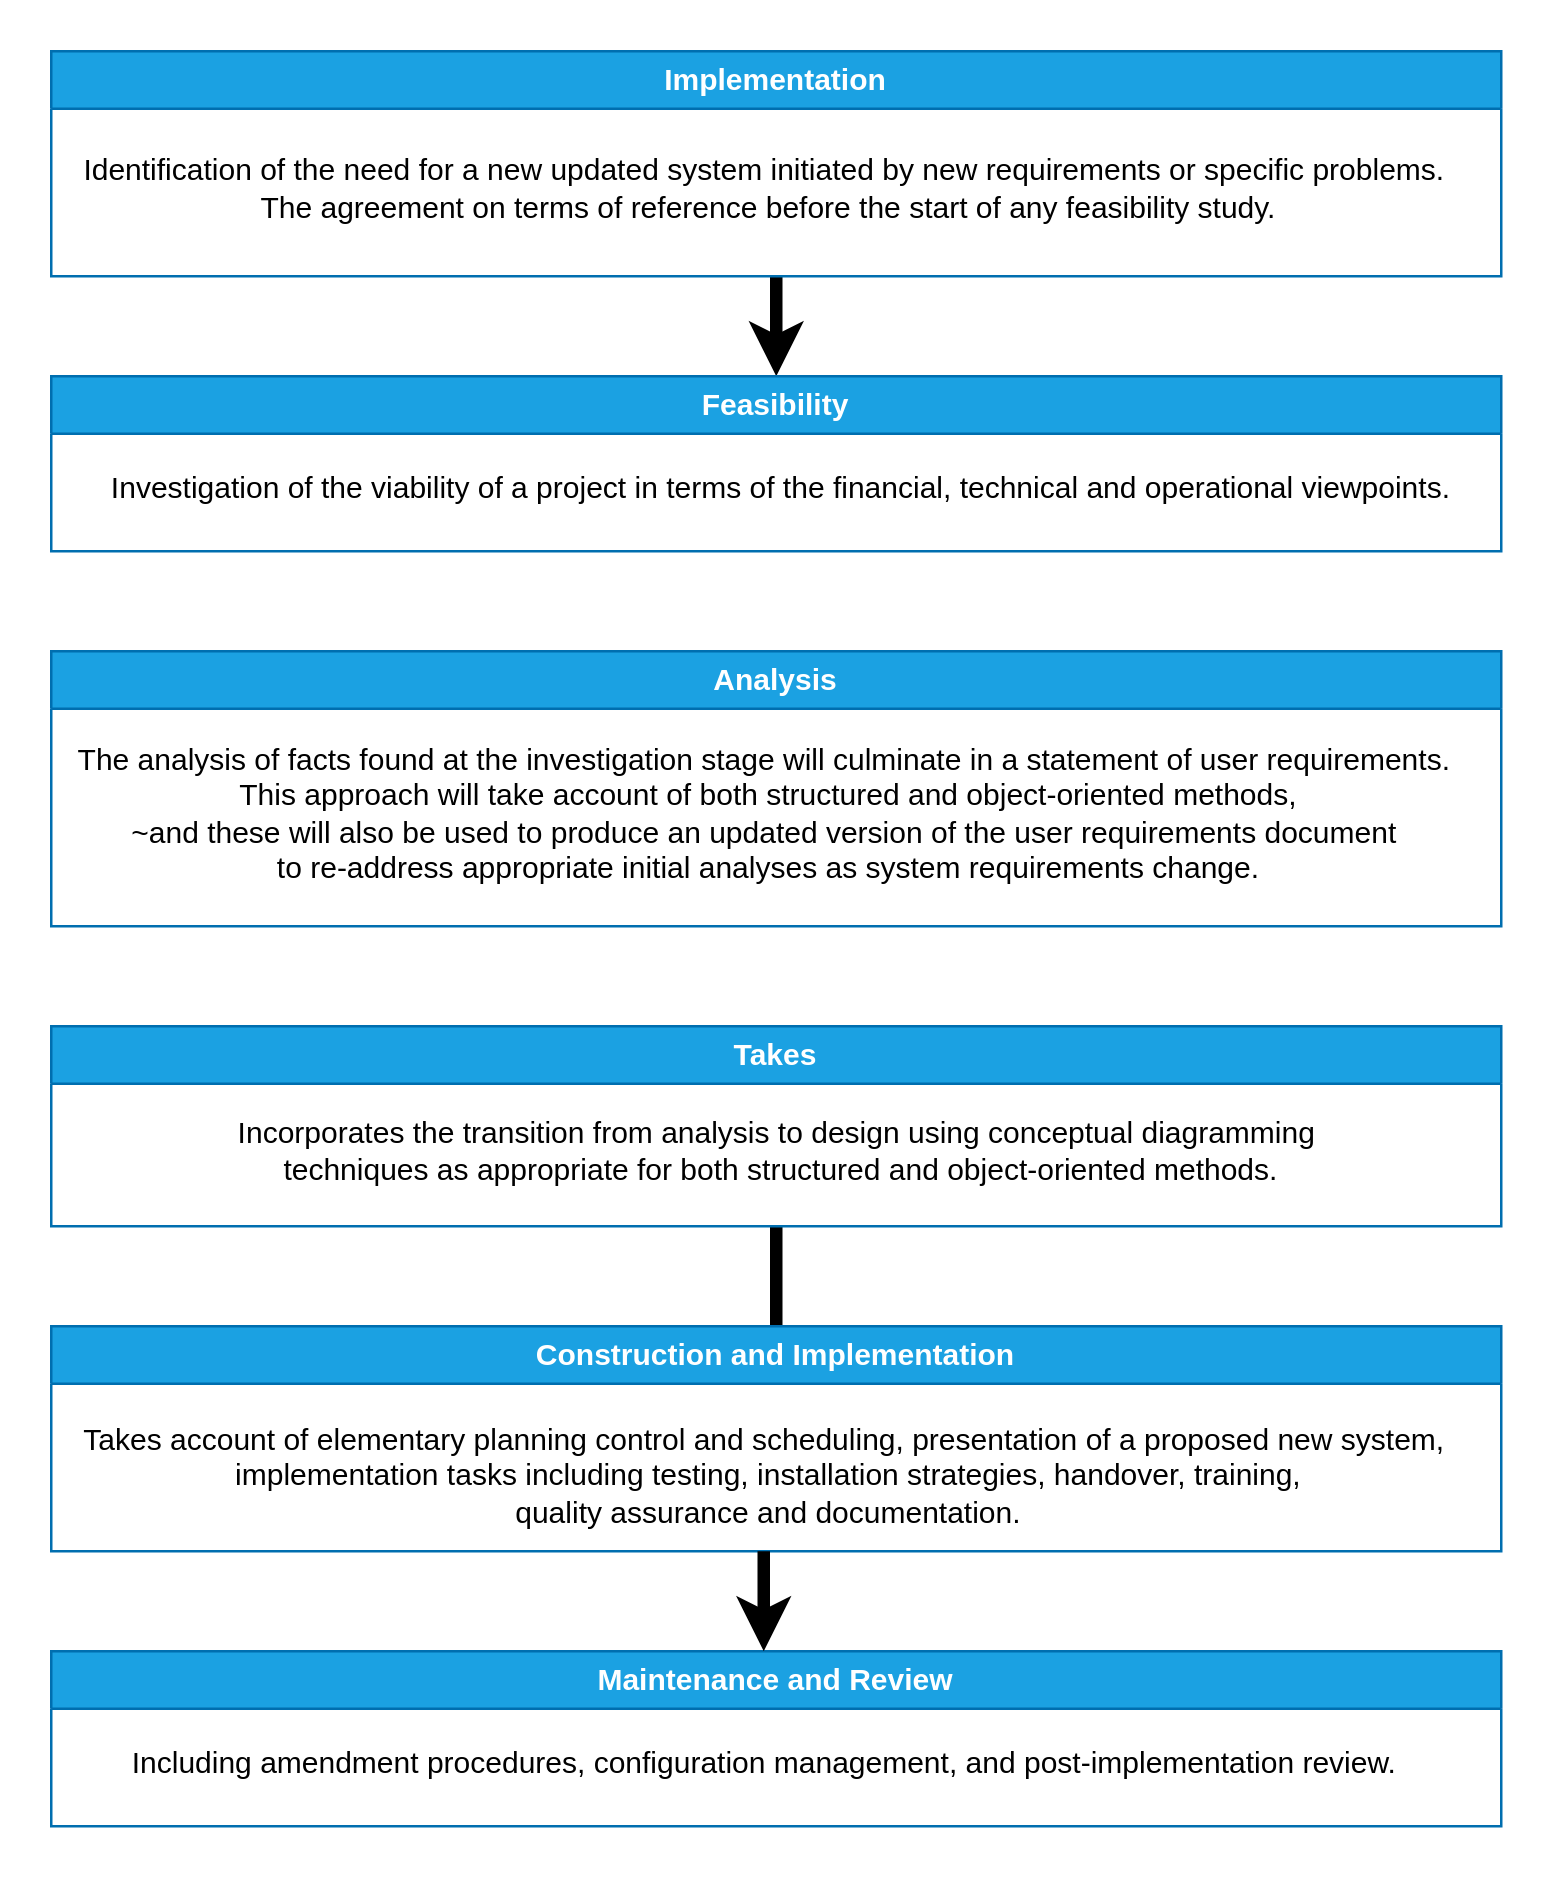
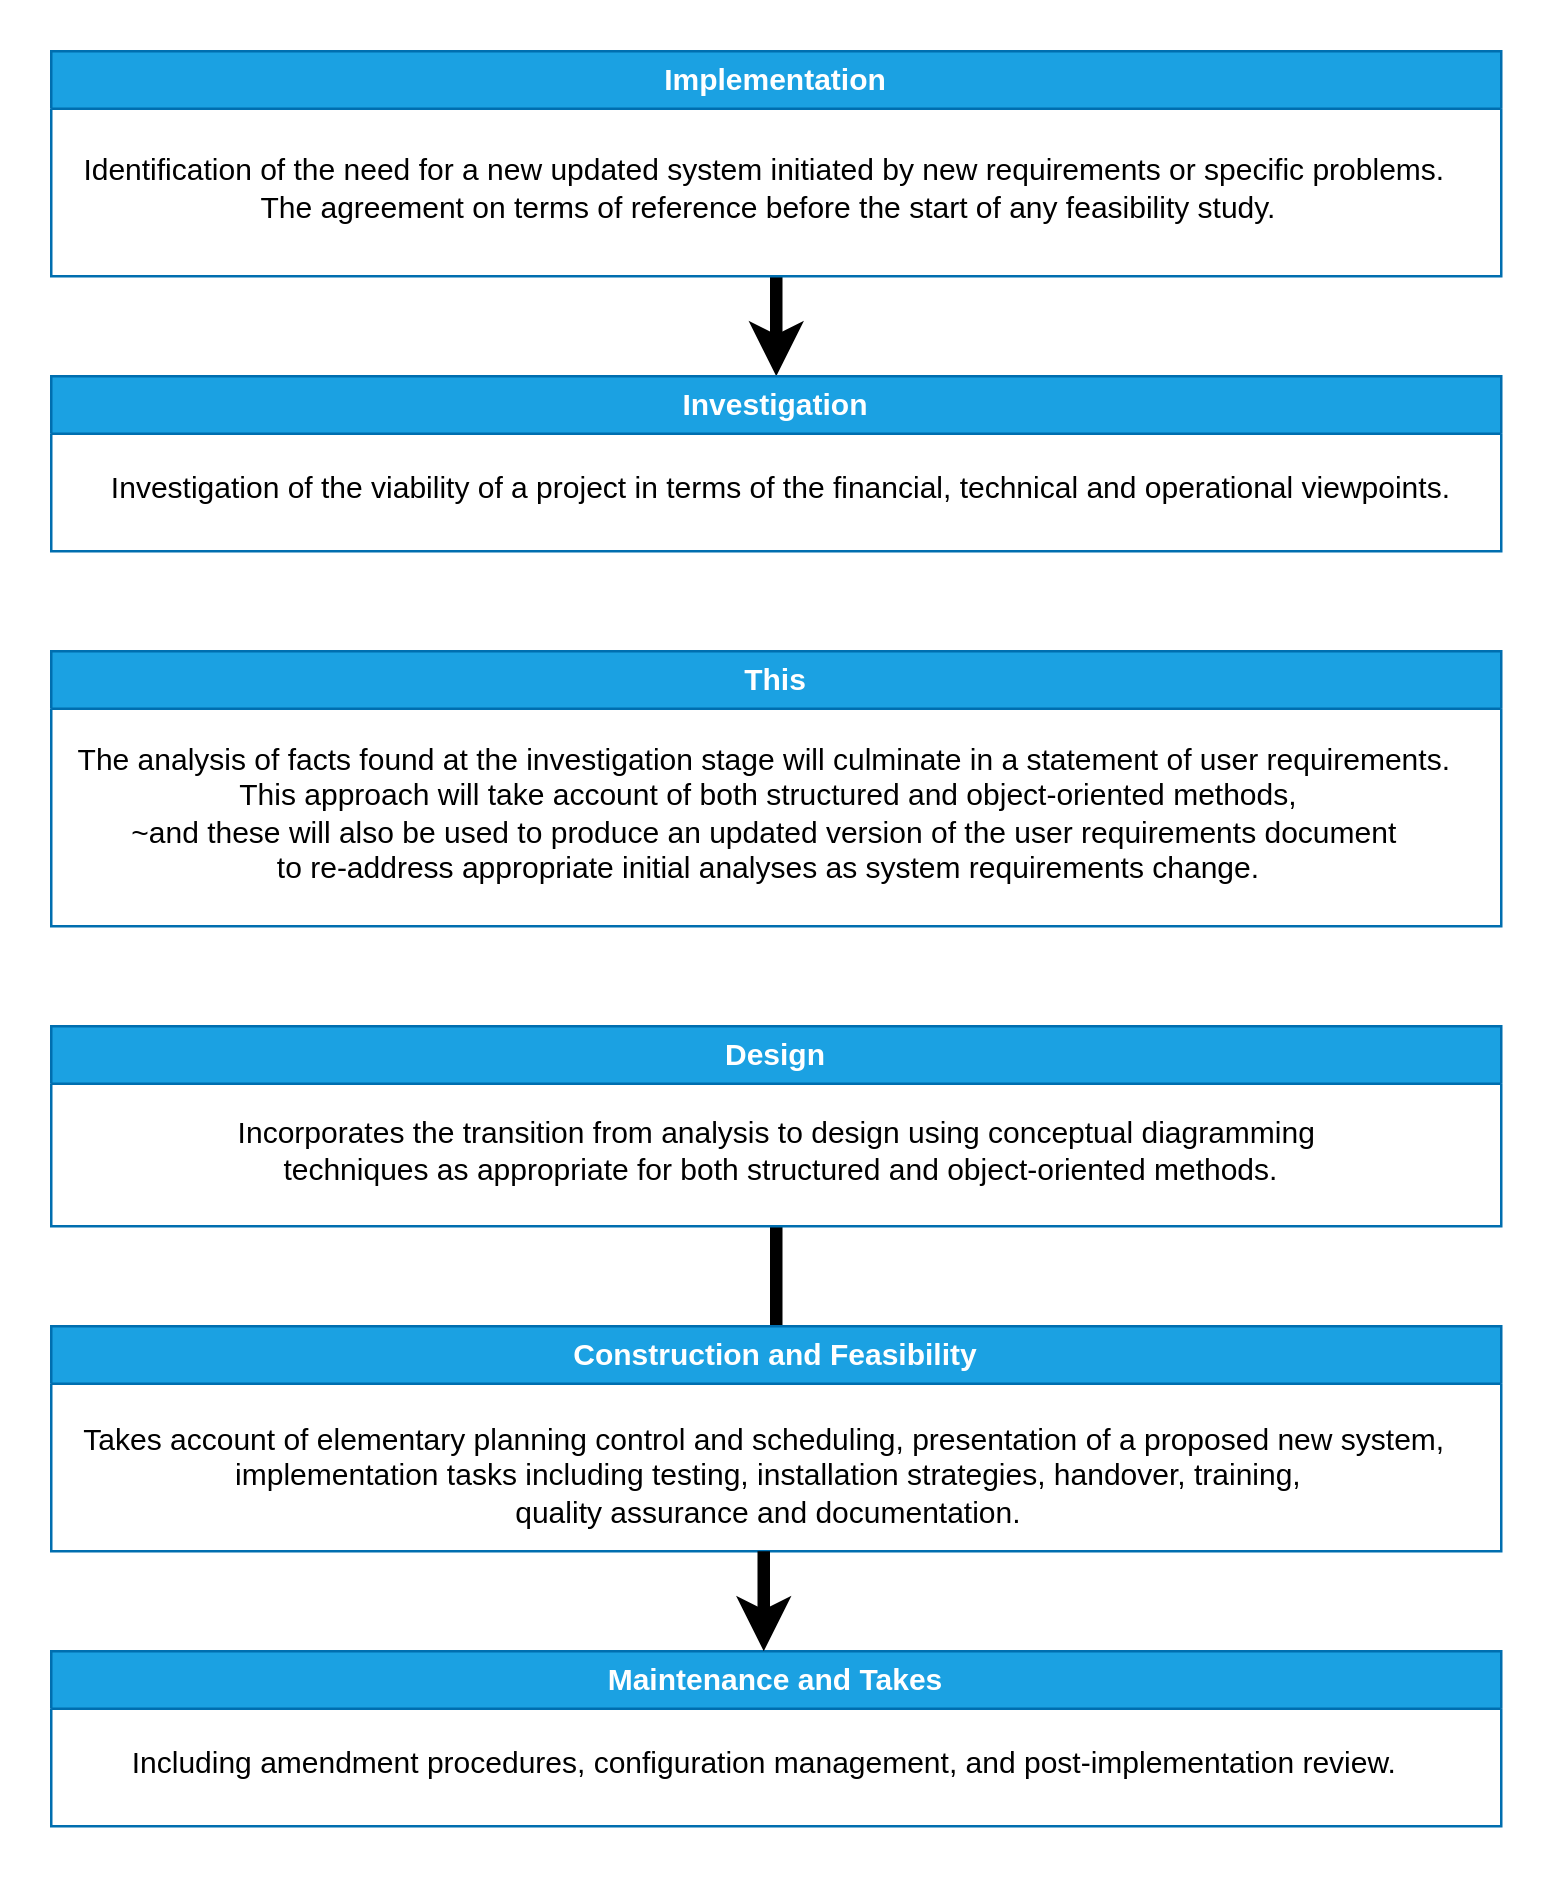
- <mxCell id="5" value="Feasibility" style="swimlane;whiteSpace=wrap;html=1;fillColor=#1ba1e2;strokeColor=#006EAF;fontColor=#ffffff;" vertex="1" parent="1"><mxGeometry x="20" y="150" width="580" height="70" as="geometry" /></mxCell>
+ <mxCell id="5" value="Investigation" style="swimlane;whiteSpace=wrap;html=1;fillColor=#1ba1e2;strokeColor=#006EAF;fontColor=#ffffff;" vertex="1" parent="1"><mxGeometry x="20" y="150" width="580" height="70" as="geometry" /></mxCell>
- <mxCell id="7" value="Analysis" style="swimlane;whiteSpace=wrap;html=1;fillColor=#1ba1e2;strokeColor=#006EAF;fontColor=#ffffff;" vertex="1" parent="1"><mxGeometry x="20" y="260" width="580" height="110" as="geometry" /></mxCell>
+ <mxCell id="7" value="This" style="swimlane;whiteSpace=wrap;html=1;fillColor=#1ba1e2;strokeColor=#006EAF;fontColor=#ffffff;" vertex="1" parent="1"><mxGeometry x="20" y="260" width="580" height="110" as="geometry" /></mxCell>
- <mxCell id="10" value="Takes" style="swimlane;whiteSpace=wrap;html=1;fillColor=#1ba1e2;strokeColor=#006EAF;fontColor=#ffffff;" vertex="1" parent="1"><mxGeometry x="20" y="410" width="580" height="80" as="geometry" /></mxCell>
+ <mxCell id="10" value="Design" style="swimlane;whiteSpace=wrap;html=1;fillColor=#1ba1e2;strokeColor=#006EAF;fontColor=#ffffff;" vertex="1" parent="1"><mxGeometry x="20" y="410" width="580" height="80" as="geometry" /></mxCell>
- <mxCell id="12" value="Construction and Implementation" style="swimlane;whiteSpace=wrap;html=1;fillColor=#1ba1e2;strokeColor=#006EAF;fontColor=#ffffff;" vertex="1" parent="1"><mxGeometry x="20" y="530" width="580" height="90" as="geometry" /></mxCell>
+ <mxCell id="12" value="Construction and Feasibility" style="swimlane;whiteSpace=wrap;html=1;fillColor=#1ba1e2;strokeColor=#006EAF;fontColor=#ffffff;" vertex="1" parent="1"><mxGeometry x="20" y="530" width="580" height="90" as="geometry" /></mxCell>
- <mxCell id="14" value="Maintenance and Review" style="swimlane;whiteSpace=wrap;html=1;fillColor=#1ba1e2;strokeColor=#006EAF;fontColor=#ffffff;" vertex="1" parent="1"><mxGeometry x="20" y="660" width="580" height="70" as="geometry" /></mxCell>
+ <mxCell id="14" value="Maintenance and Takes" style="swimlane;whiteSpace=wrap;html=1;fillColor=#1ba1e2;strokeColor=#006EAF;fontColor=#ffffff;" vertex="1" parent="1"><mxGeometry x="20" y="660" width="580" height="70" as="geometry" /></mxCell>
